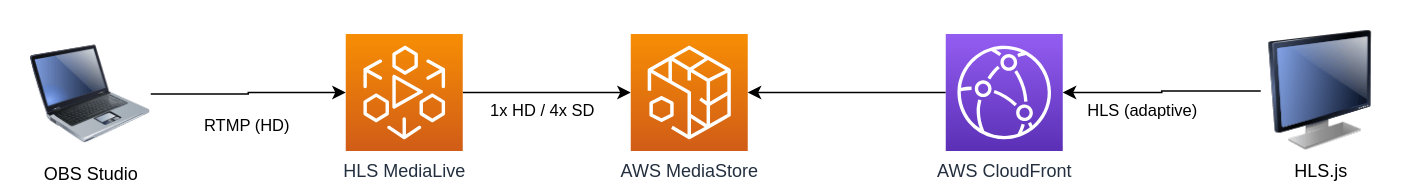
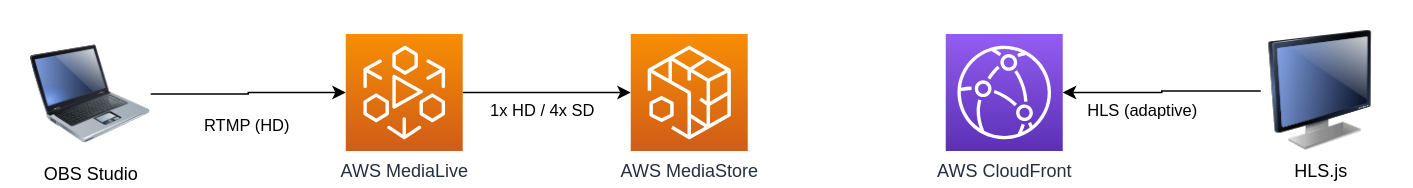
- <mxCell id="6" style="edgeStyle=orthogonalEdgeStyle;rounded=0;orthogonalLoop=1;jettySize=auto;html=1;" edge="1" parent="1" source="7" target="5"><mxGeometry relative="1" as="geometry" /></mxCell>
- <mxCell id="4" value="HLS MediaLive" style="outlineConnect=0;fontColor=#232F3E;gradientColor=#F78E04;gradientDirection=north;fillColor=#D05C17;strokeColor=#ffffff;dashed=0;verticalLabelPosition=bottom;verticalAlign=top;align=center;html=1;fontSize=12;fontStyle=0;aspect=fixed;shape=mxgraph.aws4.resourceIcon;resIcon=mxgraph.aws4.elemental_medialive;" vertex="1" parent="1"><mxGeometry x="230" y="22" width="78" height="78" as="geometry" /></mxCell>
+ <mxCell id="4" value="AWS MediaLive" style="outlineConnect=0;fontColor=#232F3E;gradientColor=#F78E04;gradientDirection=north;fillColor=#D05C17;strokeColor=#ffffff;dashed=0;verticalLabelPosition=bottom;verticalAlign=top;align=center;html=1;fontSize=12;fontStyle=0;aspect=fixed;shape=mxgraph.aws4.resourceIcon;resIcon=mxgraph.aws4.elemental_medialive;" vertex="1" parent="1"><mxGeometry x="230" y="22" width="78" height="78" as="geometry" /></mxCell>
